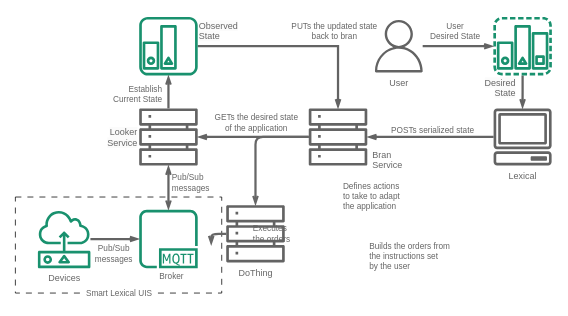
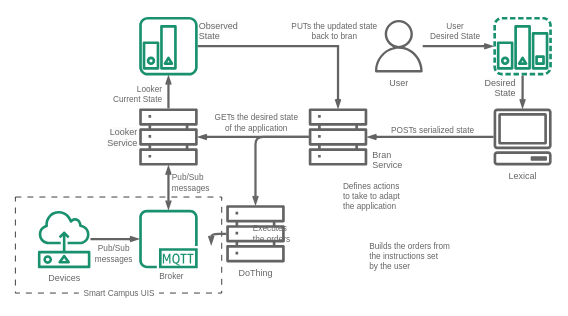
- <mxCell id="27" value="&lt;span style=&quot;font-family: Helvetica; font-size: 11px; font-style: normal; font-variant-ligatures: normal; font-variant-caps: normal; font-weight: 400; letter-spacing: normal; orphans: 2; text-indent: 0px; text-transform: none; widows: 2; word-spacing: 0px; -webkit-text-stroke-width: 0px; text-decoration-thickness: initial; text-decoration-style: initial; text-decoration-color: initial; float: none; display: inline !important;&quot;&gt;Establish&lt;/span&gt;&lt;br style=&quot;border-color: var(--border-color); font-family: Helvetica; font-size: 11px; font-style: normal; font-variant-ligatures: normal; font-variant-caps: normal; font-weight: 400; letter-spacing: normal; orphans: 2; text-indent: 0px; text-transform: none; widows: 2; word-spacing: 0px; -webkit-text-stroke-width: 0px; text-decoration-thickness: initial; text-decoration-style: initial; text-decoration-color: initial;&quot;&gt;&lt;span style=&quot;font-family: Helvetica; font-size: 11px; font-style: normal; font-variant-ligatures: normal; font-variant-caps: normal; font-weight: 400; letter-spacing: normal; orphans: 2; text-indent: 0px; text-transform: none; widows: 2; word-spacing: 0px; -webkit-text-stroke-width: 0px; text-decoration-thickness: initial; text-decoration-style: initial; text-decoration-color: initial; float: none; display: inline !important;&quot;&gt;Current State&lt;/span&gt;" style="text;whiteSpace=wrap;html=1;fontSize=11;fontFamily=Helvetica;fontColor=#666666;align=right;" vertex="1" parent="1"><mxGeometry x="148" y="106" width="70" height="39" as="geometry" /></mxCell>
+ <mxCell id="27" value="&lt;span style=&quot;font-family: Helvetica; font-size: 11px; font-style: normal; font-variant-ligatures: normal; font-variant-caps: normal; font-weight: 400; letter-spacing: normal; orphans: 2; text-indent: 0px; text-transform: none; widows: 2; word-spacing: 0px; -webkit-text-stroke-width: 0px; text-decoration-thickness: initial; text-decoration-style: initial; text-decoration-color: initial; float: none; display: inline !important;&quot;&gt;Looker&lt;/span&gt;&lt;br style=&quot;border-color: var(--border-color); font-family: Helvetica; font-size: 11px; font-style: normal; font-variant-ligatures: normal; font-variant-caps: normal; font-weight: 400; letter-spacing: normal; orphans: 2; text-indent: 0px; text-transform: none; widows: 2; word-spacing: 0px; -webkit-text-stroke-width: 0px; text-decoration-thickness: initial; text-decoration-style: initial; text-decoration-color: initial;&quot;&gt;&lt;span style=&quot;font-family: Helvetica; font-size: 11px; font-style: normal; font-variant-ligatures: normal; font-variant-caps: normal; font-weight: 400; letter-spacing: normal; orphans: 2; text-indent: 0px; text-transform: none; widows: 2; word-spacing: 0px; -webkit-text-stroke-width: 0px; text-decoration-thickness: initial; text-decoration-style: initial; text-decoration-color: initial; float: none; display: inline !important;&quot;&gt;Current State&lt;/span&gt;" style="text;whiteSpace=wrap;html=1;fontSize=11;fontFamily=Helvetica;fontColor=#666666;align=right;" vertex="1" parent="1"><mxGeometry x="148" y="106" width="70" height="39" as="geometry" /></mxCell>
- <mxCell id="34" value="&amp;nbsp; Smart Lexical UIS&amp;nbsp;&amp;nbsp;" style="text;html=1;align=center;verticalAlign=top;resizable=0;points=[];autosize=1;strokeColor=none;fillColor=none;fontSize=11;fontFamily=Helvetica;fontColor=#666666;spacing=0;labelBackgroundColor=default;" vertex="1" parent="1"><mxGeometry x="92.5" y="379" width="130" height="20" as="geometry" /></mxCell>
+ <mxCell id="34" value="&amp;nbsp; Smart Campus UIS&amp;nbsp;&amp;nbsp;" style="text;html=1;align=center;verticalAlign=top;resizable=0;points=[];autosize=1;strokeColor=none;fillColor=none;fontSize=11;fontFamily=Helvetica;fontColor=#666666;spacing=0;labelBackgroundColor=default;" vertex="1" parent="1"><mxGeometry x="92.5" y="379" width="130" height="20" as="geometry" /></mxCell>
